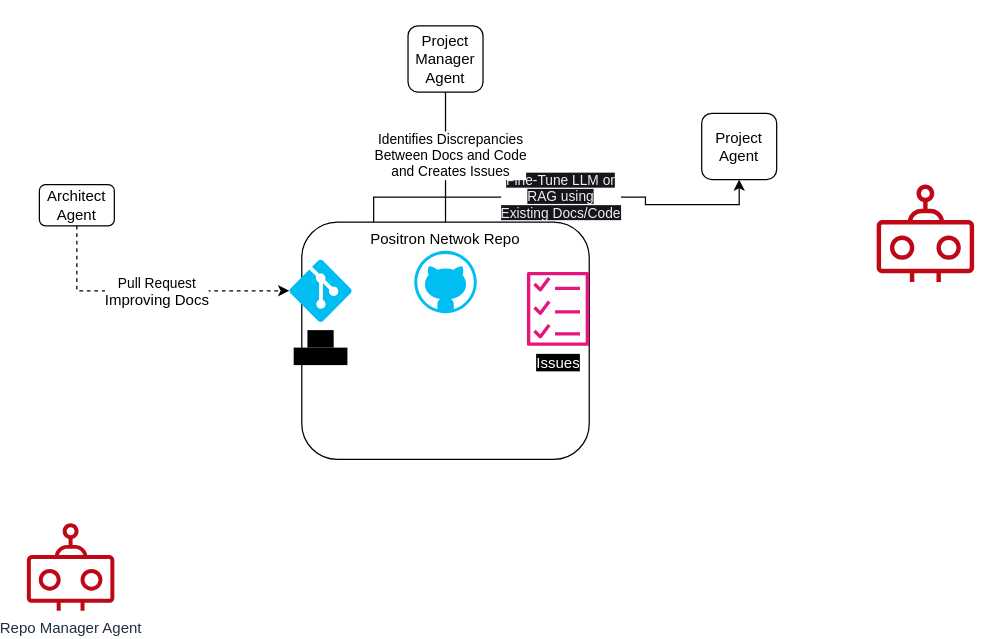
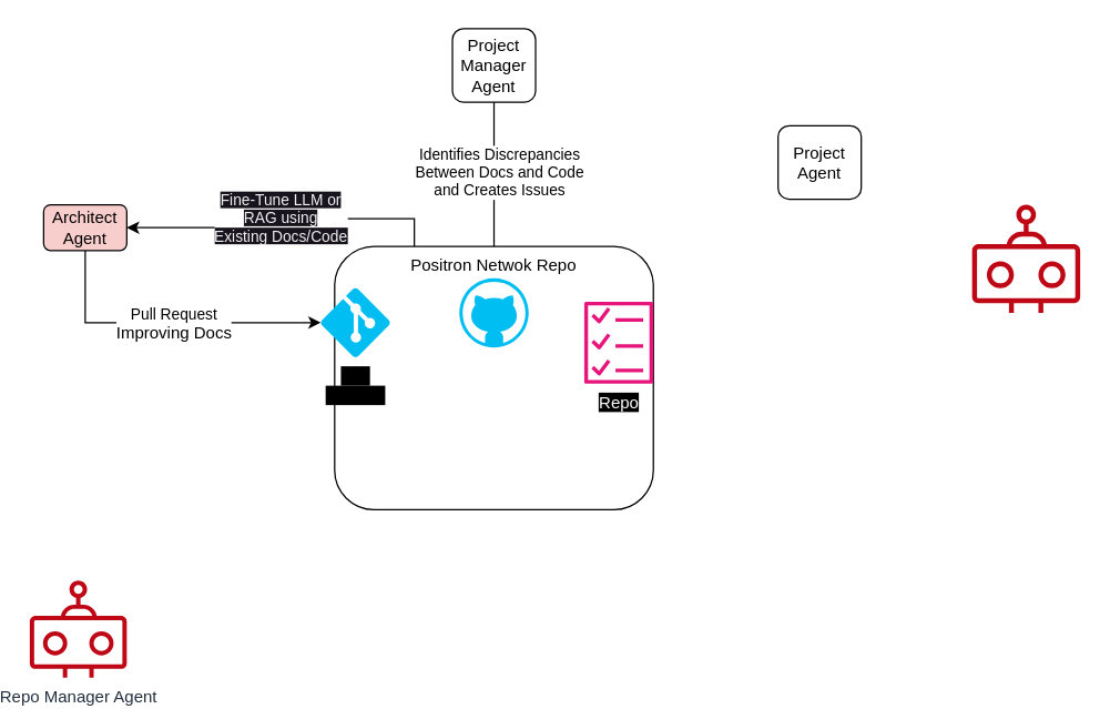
- <mxCell id="2" value="&lt;span style=&quot;color: rgb(240, 240, 240); font-family: Helvetica; font-size: 11px; font-style: normal; font-variant-ligatures: normal; font-variant-caps: normal; font-weight: 400; letter-spacing: normal; orphans: 2; text-align: center; text-indent: 0px; text-transform: none; widows: 2; word-spacing: 0px; -webkit-text-stroke-width: 0px; background-color: rgb(24, 20, 29); text-decoration-thickness: initial; text-decoration-style: initial; text-decoration-color: initial; float: none; display: inline !important;&quot;&gt;Fine-Tune LLM or&lt;/span&gt;&lt;br style=&quot;border-color: rgb(0, 0, 0); color: rgb(240, 240, 240); font-family: Helvetica; font-size: 11px; font-style: normal; font-variant-ligatures: normal; font-variant-caps: normal; font-weight: 400; letter-spacing: normal; orphans: 2; text-align: center; text-indent: 0px; text-transform: none; widows: 2; word-spacing: 0px; -webkit-text-stroke-width: 0px; text-decoration-thickness: initial; text-decoration-style: initial; text-decoration-color: initial;&quot;&gt;&lt;span style=&quot;color: rgb(240, 240, 240); font-family: Helvetica; font-size: 11px; font-style: normal; font-variant-ligatures: normal; font-variant-caps: normal; font-weight: 400; letter-spacing: normal; orphans: 2; text-align: center; text-indent: 0px; text-transform: none; widows: 2; word-spacing: 0px; -webkit-text-stroke-width: 0px; background-color: rgb(24, 20, 29); text-decoration-thickness: initial; text-decoration-style: initial; text-decoration-color: initial; float: none; display: inline !important;&quot;&gt;RAG using&lt;/span&gt;&lt;br style=&quot;border-color: rgb(0, 0, 0); color: rgb(240, 240, 240); font-family: Helvetica; font-size: 11px; font-style: normal; font-variant-ligatures: normal; font-variant-caps: normal; font-weight: 400; letter-spacing: normal; orphans: 2; text-align: center; text-indent: 0px; text-transform: none; widows: 2; word-spacing: 0px; -webkit-text-stroke-width: 0px; text-decoration-thickness: initial; text-decoration-style: initial; text-decoration-color: initial;&quot;&gt;&lt;span style=&quot;color: rgb(240, 240, 240); font-family: Helvetica; font-size: 11px; font-style: normal; font-variant-ligatures: normal; font-variant-caps: normal; font-weight: 400; letter-spacing: normal; orphans: 2; text-align: center; text-indent: 0px; text-transform: none; widows: 2; word-spacing: 0px; -webkit-text-stroke-width: 0px; background-color: rgb(24, 20, 29); text-decoration-thickness: initial; text-decoration-style: initial; text-decoration-color: initial; float: none; display: inline !important;&quot;&gt;Existing Docs/Code&lt;/span&gt;" style="edgeStyle=orthogonalEdgeStyle;rounded=0;orthogonalLoop=1;jettySize=auto;html=1;exitX=0.25;exitY=0;exitDx=0;exitDy=0;" edge="1" parent="1" source="3" target="15"><mxGeometry relative="1" as="geometry" /></mxCell>
+ <mxCell id="2" value="&lt;span style=&quot;color: rgb(240, 240, 240); font-family: Helvetica; font-size: 11px; font-style: normal; font-variant-ligatures: normal; font-variant-caps: normal; font-weight: 400; letter-spacing: normal; orphans: 2; text-align: center; text-indent: 0px; text-transform: none; widows: 2; word-spacing: 0px; -webkit-text-stroke-width: 0px; background-color: rgb(24, 20, 29); text-decoration-thickness: initial; text-decoration-style: initial; text-decoration-color: initial; float: none; display: inline !important;&quot;&gt;Fine-Tune LLM or&lt;/span&gt;&lt;br style=&quot;border-color: rgb(0, 0, 0); color: rgb(240, 240, 240); font-family: Helvetica; font-size: 11px; font-style: normal; font-variant-ligatures: normal; font-variant-caps: normal; font-weight: 400; letter-spacing: normal; orphans: 2; text-align: center; text-indent: 0px; text-transform: none; widows: 2; word-spacing: 0px; -webkit-text-stroke-width: 0px; text-decoration-thickness: initial; text-decoration-style: initial; text-decoration-color: initial;&quot;&gt;&lt;span style=&quot;color: rgb(240, 240, 240); font-family: Helvetica; font-size: 11px; font-style: normal; font-variant-ligatures: normal; font-variant-caps: normal; font-weight: 400; letter-spacing: normal; orphans: 2; text-align: center; text-indent: 0px; text-transform: none; widows: 2; word-spacing: 0px; -webkit-text-stroke-width: 0px; background-color: rgb(24, 20, 29); text-decoration-thickness: initial; text-decoration-style: initial; text-decoration-color: initial; float: none; display: inline !important;&quot;&gt;RAG using&lt;/span&gt;&lt;br style=&quot;border-color: rgb(0, 0, 0); color: rgb(240, 240, 240); font-family: Helvetica; font-size: 11px; font-style: normal; font-variant-ligatures: normal; font-variant-caps: normal; font-weight: 400; letter-spacing: normal; orphans: 2; text-align: center; text-indent: 0px; text-transform: none; widows: 2; word-spacing: 0px; -webkit-text-stroke-width: 0px; text-decoration-thickness: initial; text-decoration-style: initial; text-decoration-color: initial;&quot;&gt;&lt;span style=&quot;color: rgb(240, 240, 240); font-family: Helvetica; font-size: 11px; font-style: normal; font-variant-ligatures: normal; font-variant-caps: normal; font-weight: 400; letter-spacing: normal; orphans: 2; text-align: center; text-indent: 0px; text-transform: none; widows: 2; word-spacing: 0px; -webkit-text-stroke-width: 0px; background-color: rgb(24, 20, 29); text-decoration-thickness: initial; text-decoration-style: initial; text-decoration-color: initial; float: none; display: inline !important;&quot;&gt;Existing Docs/Code&lt;/span&gt;" style="edgeStyle=orthogonalEdgeStyle;rounded=0;orthogonalLoop=1;jettySize=auto;html=1;exitX=0.25;exitY=0;exitDx=0;exitDy=0;entryX=1;entryY=0.5;entryDx=0;entryDy=0;" edge="1" parent="1" source="3" target="9"><mxGeometry relative="1" as="geometry" /></mxCell>
- <mxCell id="9" value="Architect Agent" style="rounded=1;whiteSpace=wrap;html=1;" vertex="1" parent="1"><mxGeometry x="30" y="147" width="60" height="33" as="geometry" /></mxCell>
+ <mxCell id="9" value="Architect Agent" style="rounded=1;whiteSpace=wrap;html=1;fillColor=#f8cecc;" vertex="1" parent="1"><mxGeometry x="30" y="147" width="60" height="33" as="geometry" /></mxCell>
- <mxCell id="10" style="edgeStyle=orthogonalEdgeStyle;rounded=0;orthogonalLoop=1;jettySize=auto;html=1;entryX=0;entryY=0.5;entryDx=0;entryDy=0;entryPerimeter=0;exitX=0.5;exitY=1;exitDx=0;exitDy=0;dashed=1;" edge="1" parent="1" source="9" target="7"><mxGeometry relative="1" as="geometry" /></mxCell>
+ <mxCell id="10" style="edgeStyle=orthogonalEdgeStyle;rounded=0;orthogonalLoop=1;jettySize=auto;html=1;entryX=0;entryY=0.5;entryDx=0;entryDy=0;entryPerimeter=0;exitX=0.5;exitY=1;exitDx=0;exitDy=0;" edge="1" parent="1" source="9" target="7"><mxGeometry relative="1" as="geometry" /></mxCell>
- <mxCell id="6" value="&lt;font style=&quot;&quot; color=&quot;#ffffff&quot;&gt;Issues&lt;/font&gt;" style="sketch=0;outlineConnect=0;fontColor=#232F3E;gradientColor=none;fillColor=#E7157B;strokeColor=none;dashed=0;verticalLabelPosition=bottom;verticalAlign=top;align=center;html=1;fontSize=12;fontStyle=0;aspect=fixed;pointerEvents=1;shape=mxgraph.aws4.checklist;labelBackgroundColor=#000000;" vertex="1" parent="1"><mxGeometry x="420" y="217" width="50" height="59.09" as="geometry" /></mxCell>
+ <mxCell id="6" value="&lt;font style=&quot;&quot; color=&quot;#ffffff&quot;&gt;Repo&lt;/font&gt;" style="sketch=0;outlineConnect=0;fontColor=#232F3E;gradientColor=none;fillColor=#E7157B;strokeColor=none;dashed=0;verticalLabelPosition=bottom;verticalAlign=top;align=center;html=1;fontSize=12;fontStyle=0;aspect=fixed;pointerEvents=1;shape=mxgraph.aws4.checklist;labelBackgroundColor=#000000;" vertex="1" parent="1"><mxGeometry x="420" y="217" width="50" height="59.09" as="geometry" /></mxCell>
